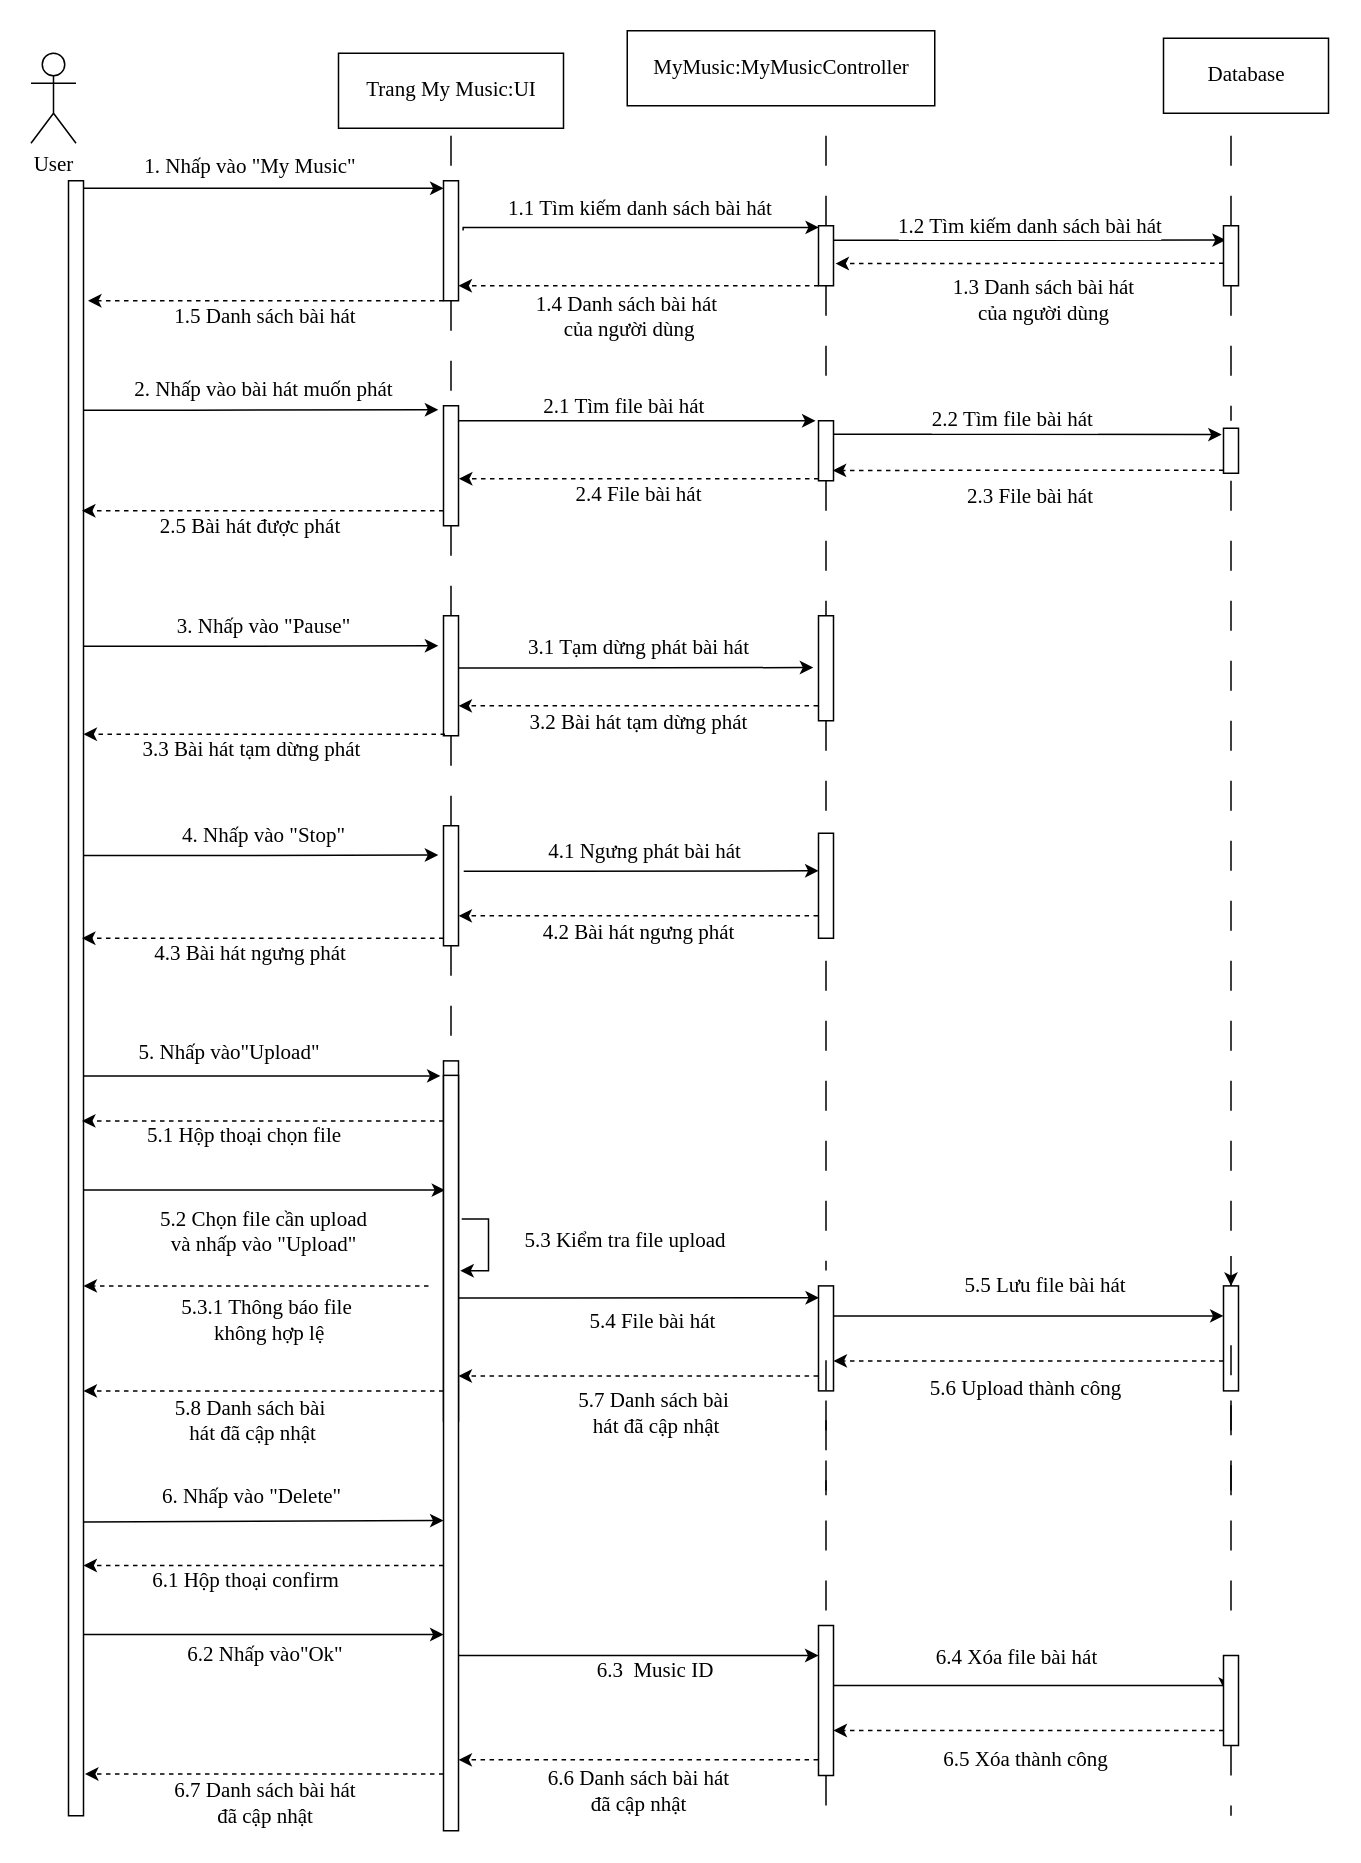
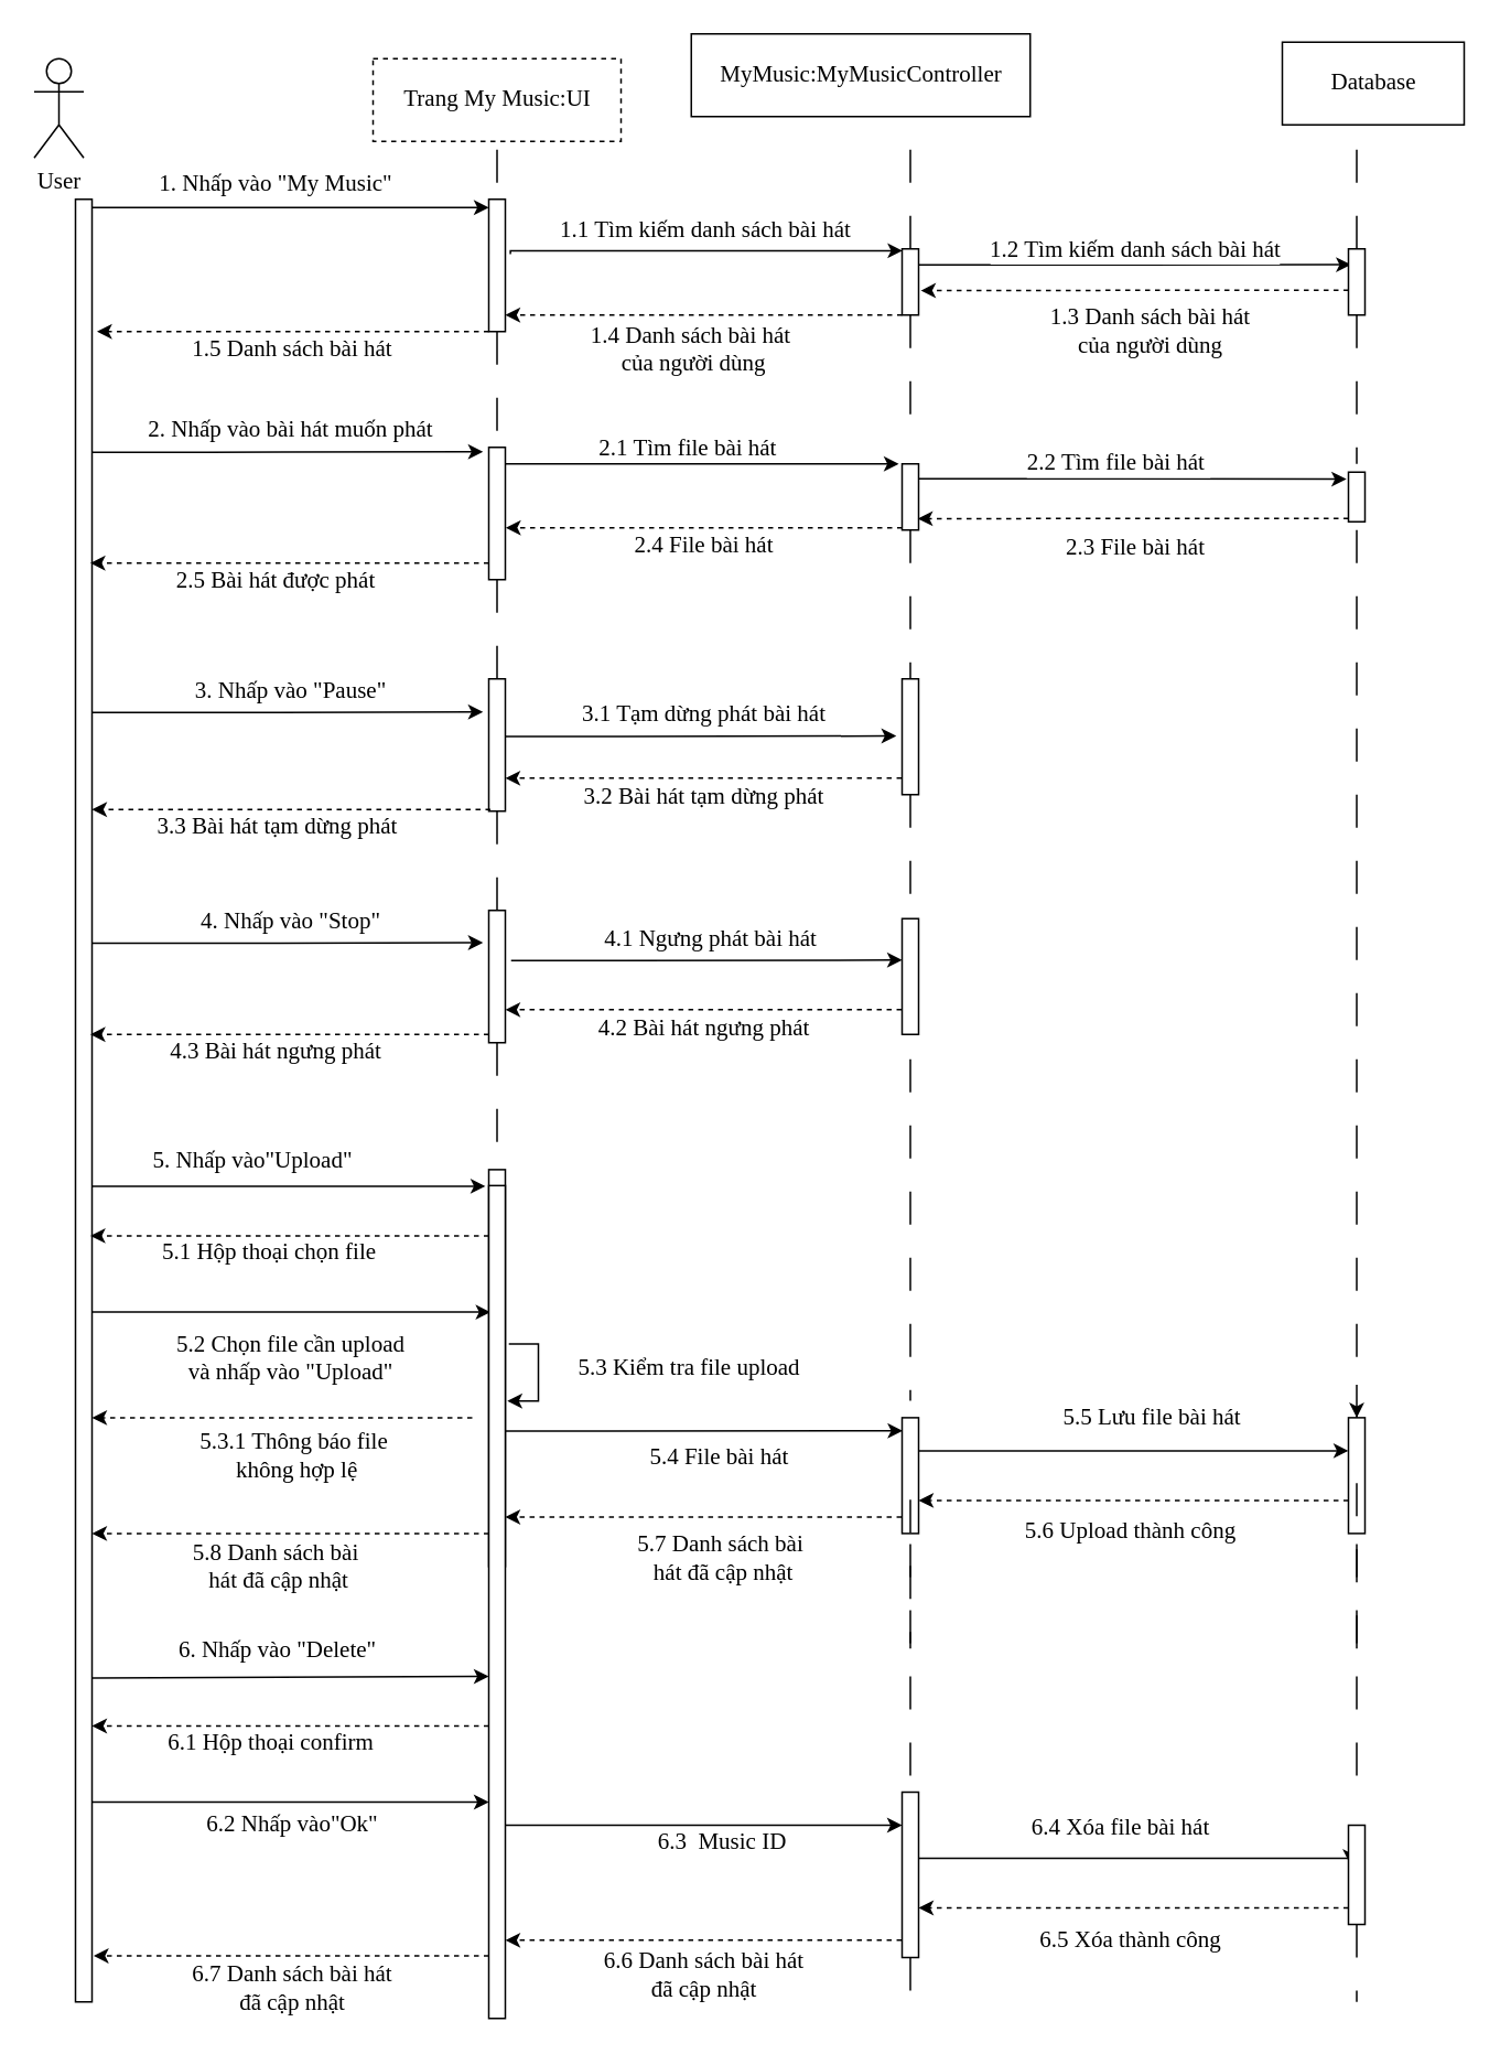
- <mxCell id="16" value="Trang My Music:UI" style="html=1;fontFamily=Verdana;fontSize=14;" parent="1" vertex="1"><mxGeometry x="225" y="35" width="150" height="50" as="geometry" /></mxCell>
+ <mxCell id="16" value="Trang My Music:UI" style="html=1;fontFamily=Verdana;fontSize=14;dashed=1;" parent="1" vertex="1"><mxGeometry x="225" y="35" width="150" height="50" as="geometry" /></mxCell>
